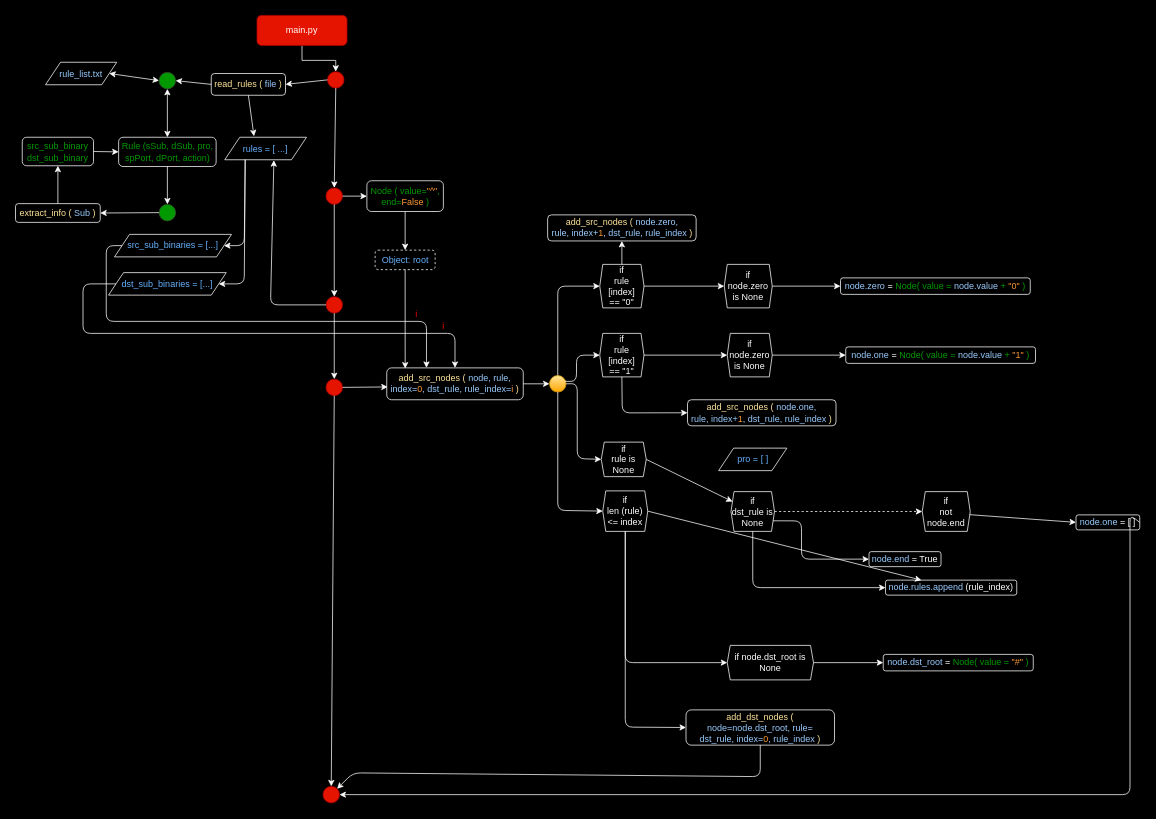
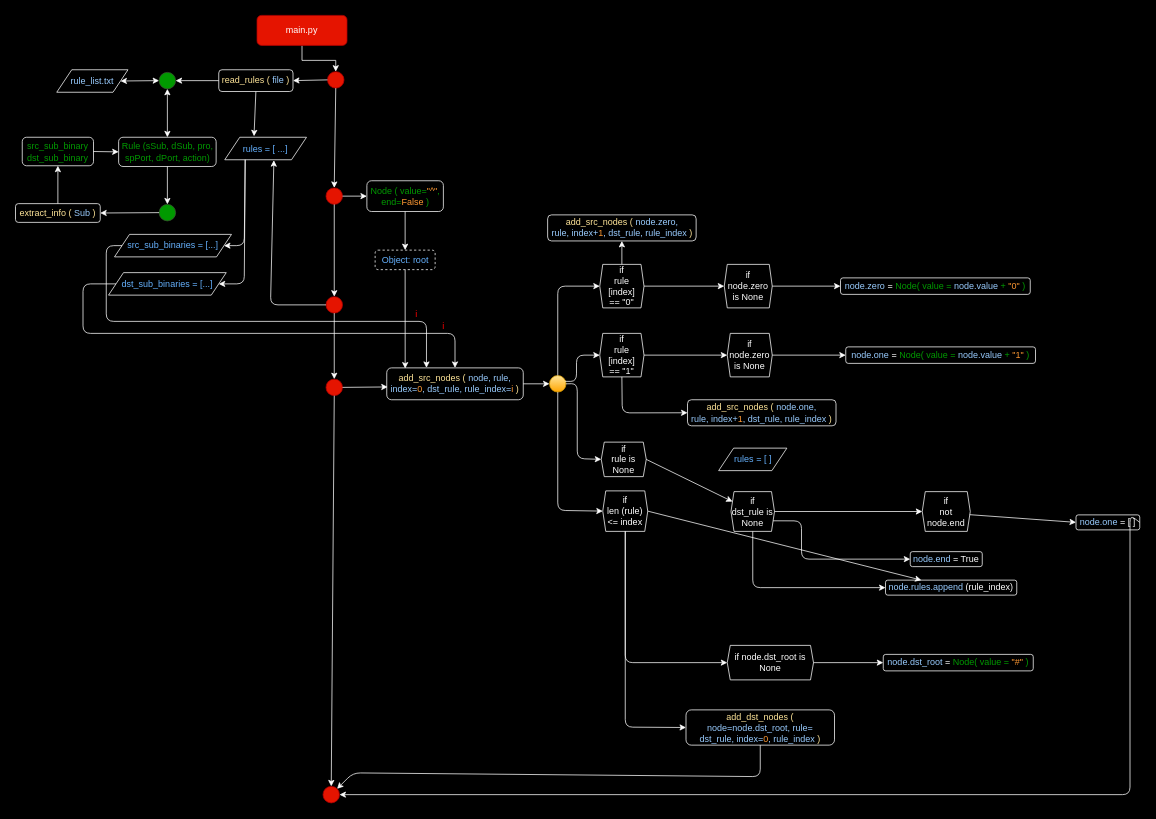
- <mxCell id="5" value="&lt;font color=&quot;#99ccff&quot;&gt;rule_list.txt&lt;/font&gt;" style="shape=parallelogram;perimeter=parallelogramPerimeter;whiteSpace=wrap;html=1;fixedSize=1;fillColor=none;strokeColor=#FFFFFF;" vertex="1" parent="1"><mxGeometry x="60" y="82.5" width="95" height="30" as="geometry" /></mxCell>
+ <mxCell id="5" value="&lt;font color=&quot;#99ccff&quot;&gt;rule_list.txt&lt;/font&gt;" style="shape=parallelogram;perimeter=parallelogramPerimeter;whiteSpace=wrap;html=1;fixedSize=1;fillColor=none;strokeColor=#FFFFFF;" vertex="1" parent="1"><mxGeometry x="75" y="92.5" width="95" height="30" as="geometry" /></mxCell>
- <mxCell id="4" value="&lt;font color=&quot;#ffe599&quot;&gt;read_rules (&amp;nbsp;&lt;/font&gt;&lt;font color=&quot;#99ccff&quot;&gt;file&amp;nbsp;&lt;/font&gt;&lt;font color=&quot;#ffe599&quot;&gt;)&lt;/font&gt;" style="rounded=1;whiteSpace=wrap;html=1;fillColor=none;strokeColor=#FFFFFF;" vertex="1" parent="1"><mxGeometry x="281" y="97.5" width="99" height="29" as="geometry" /></mxCell>
+ <mxCell id="4" value="&lt;font color=&quot;#ffe599&quot;&gt;read_rules (&amp;nbsp;&lt;/font&gt;&lt;font color=&quot;#99ccff&quot;&gt;file&amp;nbsp;&lt;/font&gt;&lt;font color=&quot;#ffe599&quot;&gt;)&lt;/font&gt;" style="rounded=1;whiteSpace=wrap;html=1;fillColor=none;strokeColor=#FFFFFF;" vertex="1" parent="1"><mxGeometry x="291" y="92.5" width="99" height="29" as="geometry" /></mxCell>
- <mxCell id="64" value="&lt;span style=&quot;color: rgb(102 , 178 , 255)&quot;&gt;pro = [ ]&lt;/span&gt;" style="shape=parallelogram;perimeter=parallelogramPerimeter;whiteSpace=wrap;html=1;fixedSize=1;fillColor=none;strokeColor=#FFFFFF;" vertex="1" parent="1"><mxGeometry x="957.5" y="597" width="91" height="30" as="geometry" /></mxCell>
+ <mxCell id="64" value="&lt;span style=&quot;color: rgb(102 , 178 , 255)&quot;&gt;rules = [ ]&lt;/span&gt;" style="shape=parallelogram;perimeter=parallelogramPerimeter;whiteSpace=wrap;html=1;fixedSize=1;fillColor=none;strokeColor=#FFFFFF;" vertex="1" parent="1"><mxGeometry x="957.5" y="597" width="91" height="30" as="geometry" /></mxCell>
- <mxCell id="71" value="" style="endArrow=classic;html=1;strokeColor=#FFFFFF;exitX=1;exitY=0.5;exitDx=0;exitDy=0;entryX=0;entryY=0.5;entryDx=0;entryDy=0;dashed=1;" edge="1" parent="1" source="69" target="70"><mxGeometry width="50" height="50" relative="1" as="geometry"><mxPoint x="926" y="691" as="sourcePoint" /><mxPoint x="960" y="691.5" as="targetPoint" /></mxGeometry></mxCell>
+ <mxCell id="71" value="" style="endArrow=classic;html=1;strokeColor=#FFFFFF;exitX=1;exitY=0.5;exitDx=0;exitDy=0;entryX=0;entryY=0.5;entryDx=0;entryDy=0;" edge="1" parent="1" source="69" target="70"><mxGeometry width="50" height="50" relative="1" as="geometry"><mxPoint x="926" y="691" as="sourcePoint" /><mxPoint x="960" y="691.5" as="targetPoint" /></mxGeometry></mxCell>
- <mxCell id="74" value="&lt;font color=&quot;#99ccff&quot;&gt;node.end&amp;nbsp;&lt;/font&gt;&lt;font color=&quot;#ffffff&quot;&gt;= True&lt;/font&gt;" style="rounded=1;whiteSpace=wrap;html=1;fillColor=none;strokeColor=#FFFFFF;" vertex="1" parent="1"><mxGeometry x="1158" y="735" width="96" height="20" as="geometry" /></mxCell>
+ <mxCell id="74" value="&lt;font color=&quot;#99ccff&quot;&gt;node.end&amp;nbsp;&lt;/font&gt;&lt;font color=&quot;#ffffff&quot;&gt;= True&lt;/font&gt;" style="rounded=1;whiteSpace=wrap;html=1;fillColor=none;strokeColor=#FFFFFF;" vertex="1" parent="1"><mxGeometry x="1213" y="735" width="96" height="20" as="geometry" /></mxCell>
